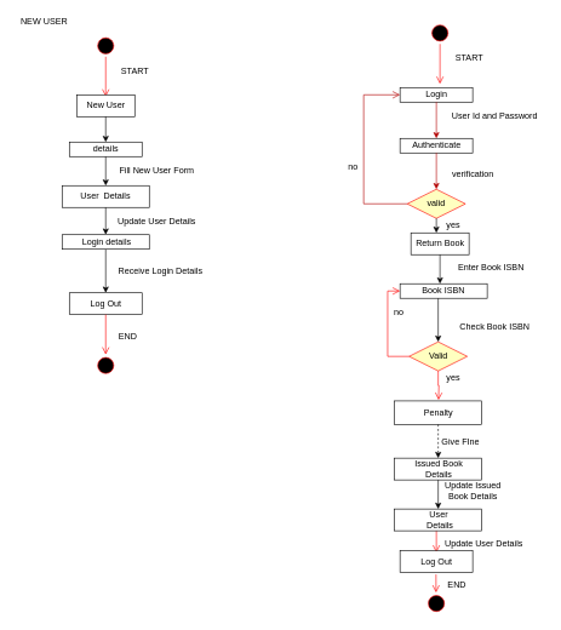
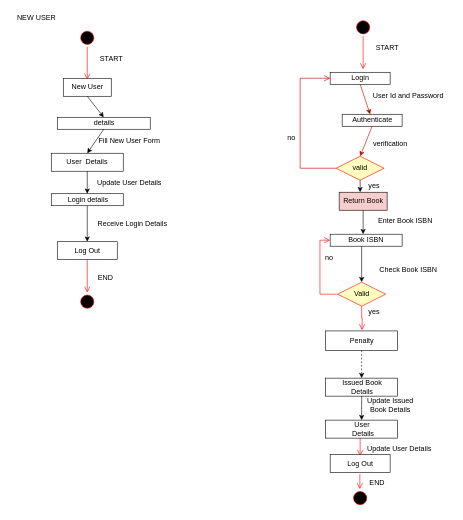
- <mxCell id="4" value="Authenticate" style="html=1;dashed=0;whitespace=wrap;" parent="1" vertex="1"><mxGeometry x="550" y="190" width="100" height="20" as="geometry" /></mxCell>
+ <mxCell id="4" value="Authenticate" style="html=1;dashed=0;whitespace=wrap;" parent="1" vertex="1"><mxGeometry x="570" y="190" width="100" height="20" as="geometry" /></mxCell>
- <mxCell id="53" value="details" style="html=1;dashed=0;whitespace=wrap;" parent="1" vertex="1"><mxGeometry x="95" y="195" width="100" height="20" as="geometry" /></mxCell>
+ <mxCell id="53" value="details" style="html=1;dashed=0;whitespace=wrap;" parent="1" vertex="1"><mxGeometry x="95" y="195" width="155" height="20" as="geometry" /></mxCell>
- <mxCell id="16" value="Return Book" style="html=1;dashed=0;whitespace=wrap;" parent="1" vertex="1"><mxGeometry x="565" y="320" width="80" height="30" as="geometry" /></mxCell>
+ <mxCell id="16" value="Return Book" style="html=1;dashed=0;whitespace=wrap;fillColor=#f8cecc;" parent="1" vertex="1"><mxGeometry x="565" y="320" width="80" height="30" as="geometry" /></mxCell>
- <mxCell id="50" value="Give FIne" style="text;html=1;align=center;verticalAlign=middle;resizable=0;points=[];autosize=1;strokeColor=none;fillColor=none;" parent="1" vertex="1"><mxGeometry x="602.5" y="597.5" width="60" height="20" as="geometry" /></mxCell>
